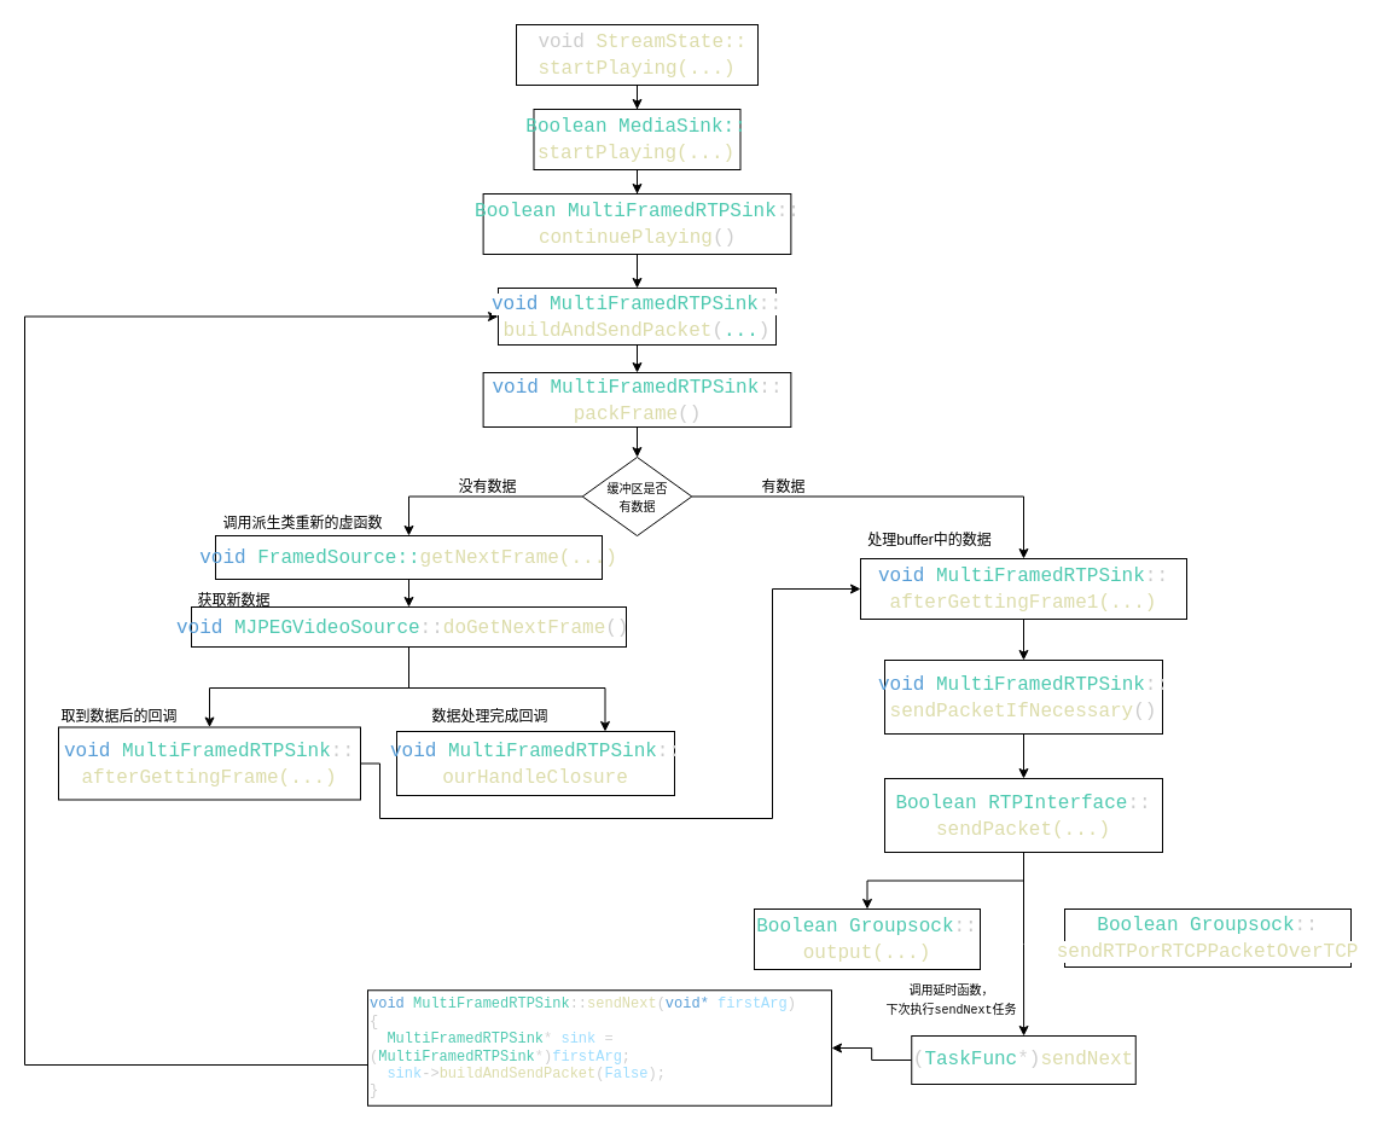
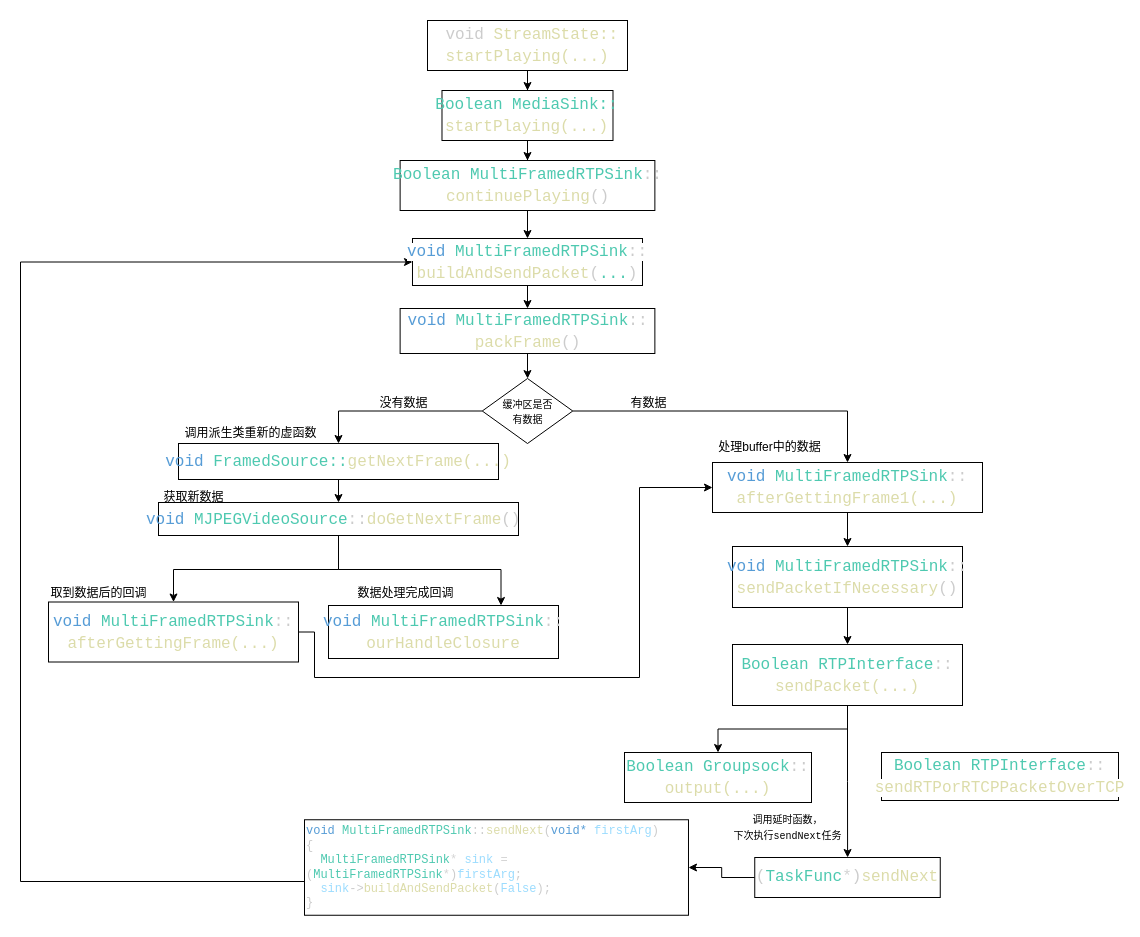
- <mxCell id="35" value="&lt;div style=&quot;color: rgb(204, 204, 204); font-family: Consolas, &amp;quot;Courier New&amp;quot;, monospace; font-size: 16px; line-height: 22px; white-space: pre;&quot;&gt;&lt;div style=&quot;line-height: 22px;&quot;&gt;&lt;div style=&quot;line-height: 22px;&quot;&gt;&lt;span style=&quot;background-color: light-dark(#ffffff, var(--ge-dark-color, #121212));&quot;&gt;&lt;span style=&quot;color: rgb(78, 201, 176);&quot;&gt;Boolean&lt;/span&gt; &lt;span style=&quot;color: rgb(78, 201, 176);&quot;&gt;Groupsock&lt;/span&gt;::&lt;/span&gt;&lt;/div&gt;&lt;div style=&quot;line-height: 22px;&quot;&gt;&lt;span style=&quot;color: rgb(220, 220, 170); background-color: light-dark(#ffffff, var(--ge-dark-color, #121212));&quot;&gt;sendRTPorRTCPPacketOverTCP&lt;/span&gt;&lt;/div&gt;&lt;/div&gt;&lt;/div&gt;" style="whiteSpace=wrap;html=1;fillColor=none;rounded=0;" vertex="1" parent="1"><mxGeometry x="881" y="752" width="237" height="48" as="geometry" /></mxCell>
+ <mxCell id="35" value="&lt;div style=&quot;color: rgb(204, 204, 204); font-family: Consolas, &amp;quot;Courier New&amp;quot;, monospace; font-size: 16px; line-height: 22px; white-space: pre;&quot;&gt;&lt;div style=&quot;line-height: 22px;&quot;&gt;&lt;div style=&quot;line-height: 22px;&quot;&gt;&lt;span style=&quot;background-color: light-dark(#ffffff, var(--ge-dark-color, #121212));&quot;&gt;&lt;span style=&quot;color: rgb(78, 201, 176);&quot;&gt;Boolean&lt;/span&gt; &lt;span style=&quot;color: rgb(78, 201, 176);&quot;&gt;RTPInterface&lt;/span&gt;::&lt;/span&gt;&lt;/div&gt;&lt;div style=&quot;line-height: 22px;&quot;&gt;&lt;span style=&quot;color: rgb(220, 220, 170); background-color: light-dark(#ffffff, var(--ge-dark-color, #121212));&quot;&gt;sendRTPorRTCPPacketOverTCP&lt;/span&gt;&lt;/div&gt;&lt;/div&gt;&lt;/div&gt;" style="whiteSpace=wrap;html=1;fillColor=none;rounded=0;" vertex="1" parent="1"><mxGeometry x="881" y="752" width="237" height="48" as="geometry" /></mxCell>
